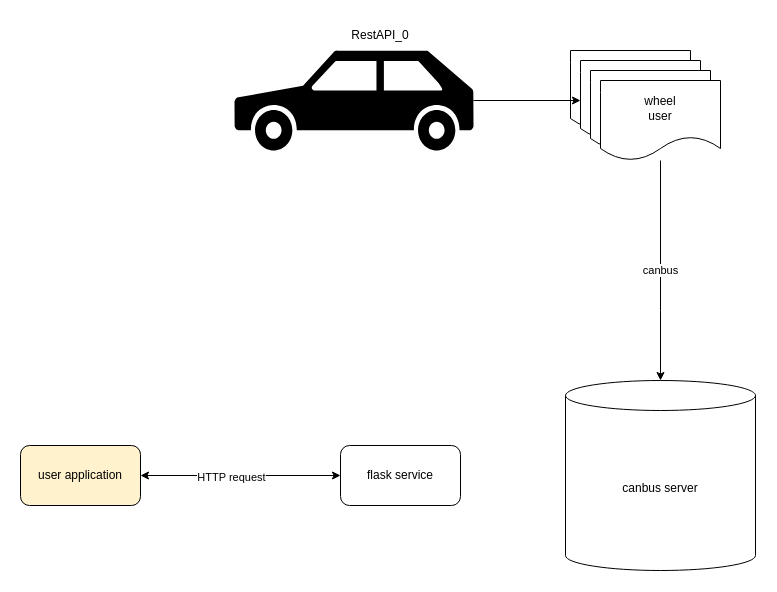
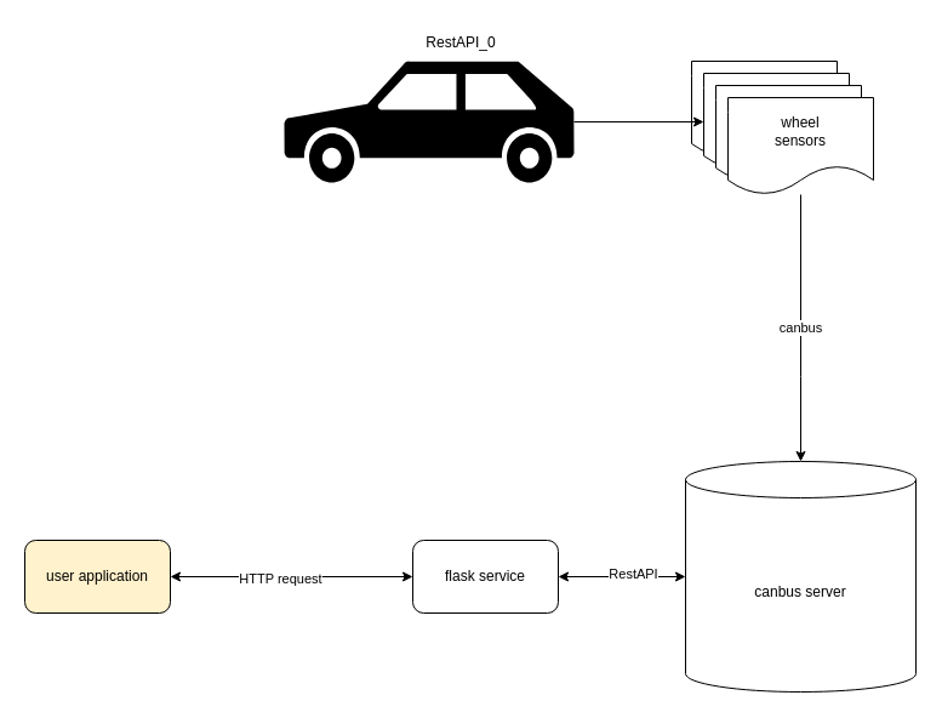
- <mxCell id="6" value="wheel&lt;br&gt;user" style="shape=document;whiteSpace=wrap;html=1;boundedLbl=1;" parent="1" vertex="1"><mxGeometry x="600" y="80" width="120" height="80" as="geometry" /></mxCell>
+ <mxCell id="6" value="wheel&lt;br&gt;sensors" style="shape=document;whiteSpace=wrap;html=1;boundedLbl=1;" parent="1" vertex="1"><mxGeometry x="600" y="80" width="120" height="80" as="geometry" /></mxCell>
+ <mxCell id="8" value="" style="edgeStyle=orthogonalEdgeStyle;rounded=0;orthogonalLoop=1;jettySize=auto;html=1;startArrow=classic;startFill=1;" parent="1" source="10" target="7" edge="1"><mxGeometry relative="1" as="geometry" /></mxCell>
+ <mxCell id="9" value="RestAPI" style="edgeLabel;html=1;align=center;verticalAlign=middle;resizable=0;points=[];" parent="8" vertex="1" connectable="0"><mxGeometry x="0.162" y="3" relative="1" as="geometry"><mxPoint as="offset" /></mxGeometry></mxCell>
